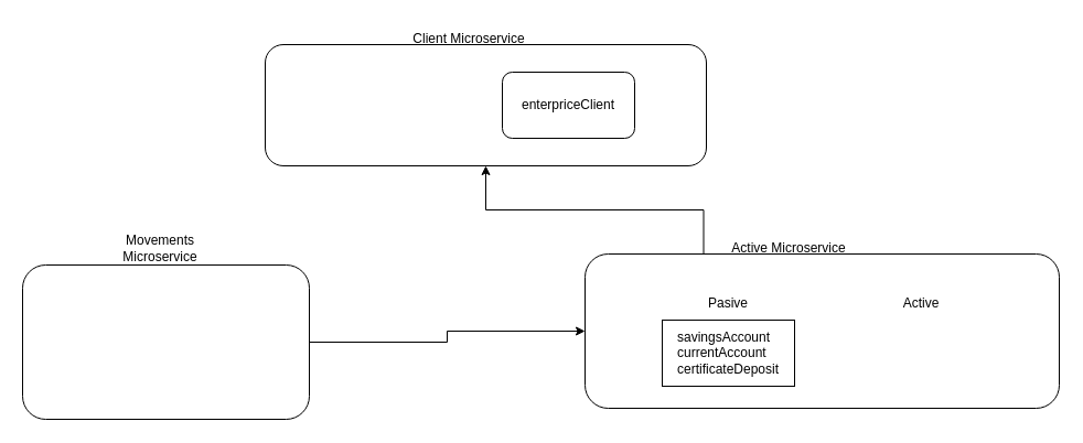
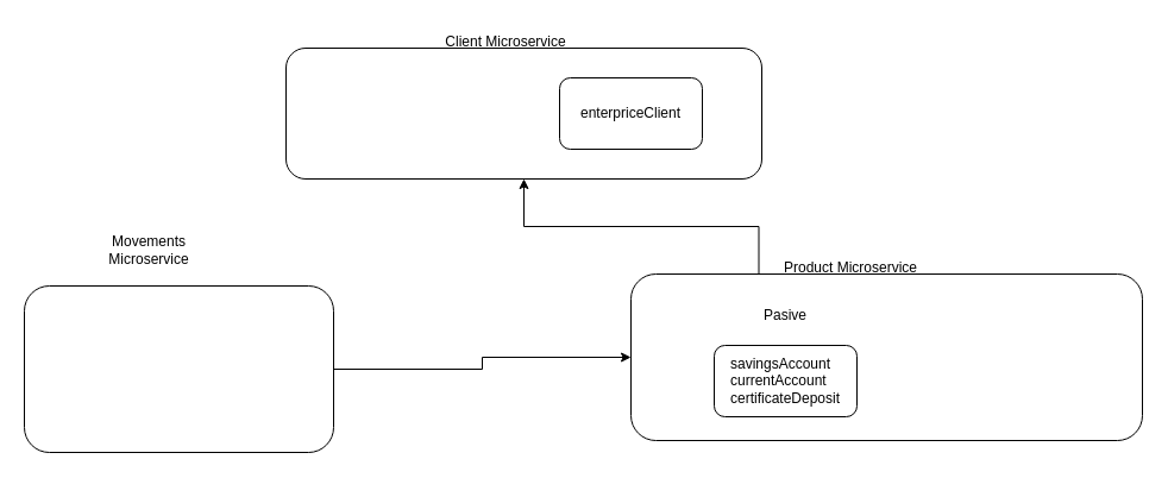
- <mxCell id="10" value="enterpriceClient" style="rounded=1;whiteSpace=wrap;html=1;" vertex="1" parent="1"><mxGeometry x="455" y="65" width="120" height="60" as="geometry" /></mxCell>
+ <mxCell id="10" value="enterpriceClient" style="rounded=1;whiteSpace=wrap;html=1;" vertex="1" parent="1"><mxGeometry x="470" y="65" width="120" height="60" as="geometry" /></mxCell>
- <mxCell id="9" value="Movements Microservice" style="text;strokeColor=none;align=center;fillColor=none;html=1;verticalAlign=middle;whiteSpace=wrap;rounded=0;" vertex="1" parent="1"><mxGeometry x="85" y="210" width="120" height="30" as="geometry" /></mxCell>
+ <mxCell id="9" value="Movements Microservice" style="text;strokeColor=none;align=center;fillColor=none;html=1;verticalAlign=middle;whiteSpace=wrap;rounded=0;" vertex="1" parent="1"><mxGeometry x="65" y="195" width="120" height="30" as="geometry" /></mxCell>
- <mxCell id="6" value="Active Microservice" style="text;strokeColor=none;align=center;fillColor=none;html=1;verticalAlign=middle;whiteSpace=wrap;rounded=0;" vertex="1" parent="1"><mxGeometry x="655" y="210" width="120" height="30" as="geometry" /></mxCell>
+ <mxCell id="6" value="Product Microservice" style="text;strokeColor=none;align=center;fillColor=none;html=1;verticalAlign=middle;whiteSpace=wrap;rounded=0;" vertex="1" parent="1"><mxGeometry x="655" y="210" width="120" height="30" as="geometry" /></mxCell>
- <mxCell id="12" value="Pasive" style="text;strokeColor=none;align=center;fillColor=none;html=1;verticalAlign=middle;whiteSpace=wrap;rounded=0;" vertex="1" parent="1"><mxGeometry x="630" y="260" width="60" height="30" as="geometry" /></mxCell>
+ <mxCell id="12" value="Pasive" style="text;strokeColor=none;align=center;fillColor=none;html=1;verticalAlign=middle;whiteSpace=wrap;rounded=0;" vertex="1" parent="1"><mxGeometry x="630" y="250" width="60" height="30" as="geometry" /></mxCell>
- <mxCell id="13" value="Active" style="text;strokeColor=none;align=center;fillColor=none;html=1;verticalAlign=middle;whiteSpace=wrap;rounded=0;" vertex="1" parent="1"><mxGeometry x="805" y="260" width="60" height="30" as="geometry" /></mxCell>
- <mxCell id="11" value="&lt;div style=&quot;text-align: left;&quot;&gt;&lt;span style=&quot;background-color: initial;&quot;&gt;savingsAccount&lt;/span&gt;&lt;/div&gt;&lt;div style=&quot;text-align: left;&quot;&gt;&lt;span style=&quot;background-color: initial;&quot;&gt;currentAccount&lt;/span&gt;&lt;/div&gt;&lt;div style=&quot;text-align: left;&quot;&gt;certificateDeposit&lt;/div&gt;" style="whiteSpace=wrap;html=1;rounded=0;" vertex="1" parent="1"><mxGeometry x="600" y="290" width="120" height="60" as="geometry" /></mxCell>
+ <mxCell id="11" value="&lt;div style=&quot;text-align: left;&quot;&gt;&lt;span style=&quot;background-color: initial;&quot;&gt;savingsAccount&lt;/span&gt;&lt;/div&gt;&lt;div style=&quot;text-align: left;&quot;&gt;&lt;span style=&quot;background-color: initial;&quot;&gt;currentAccount&lt;/span&gt;&lt;/div&gt;&lt;div style=&quot;text-align: left;&quot;&gt;certificateDeposit&lt;/div&gt;" style="rounded=1;whiteSpace=wrap;html=1;" vertex="1" parent="1"><mxGeometry x="600" y="290" width="120" height="60" as="geometry" /></mxCell>
